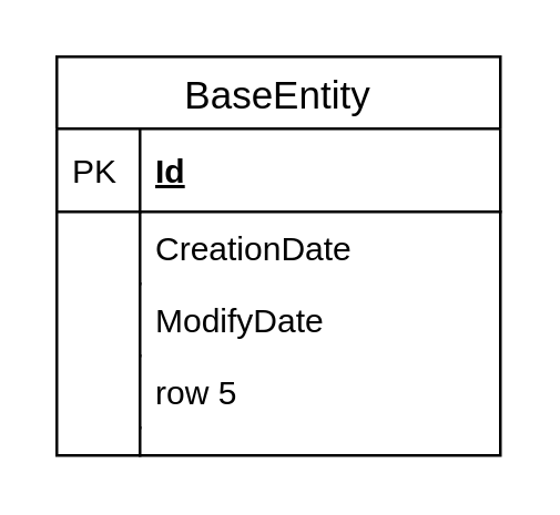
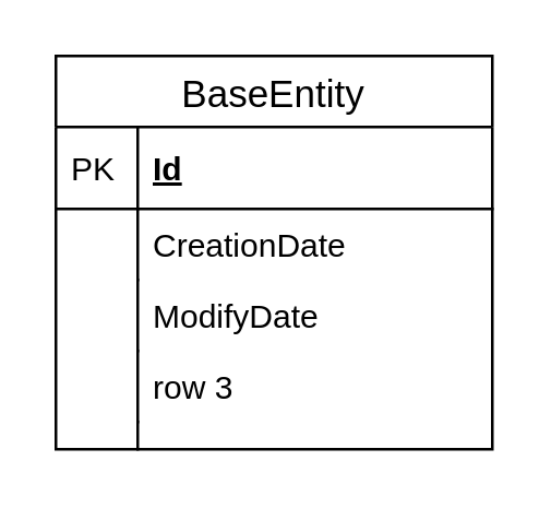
- <mxCell id="9" value="row 5" style="shape=partialRectangle;top=0;left=0;right=0;bottom=0;align=left;verticalAlign=top;fillColor=none;spacingLeft=34;spacingRight=4;overflow=hidden;rotatable=0;points=[[0,0.5],[1,0.5]];portConstraint=eastwest;dropTarget=0;fontSize=12;" vertex="1" parent="2"><mxGeometry y="108" width="160" height="26" as="geometry" /></mxCell>
+ <mxCell id="9" value="row 3" style="shape=partialRectangle;top=0;left=0;right=0;bottom=0;align=left;verticalAlign=top;fillColor=none;spacingLeft=34;spacingRight=4;overflow=hidden;rotatable=0;points=[[0,0.5],[1,0.5]];portConstraint=eastwest;dropTarget=0;fontSize=12;" vertex="1" parent="2"><mxGeometry y="108" width="160" height="26" as="geometry" /></mxCell>
